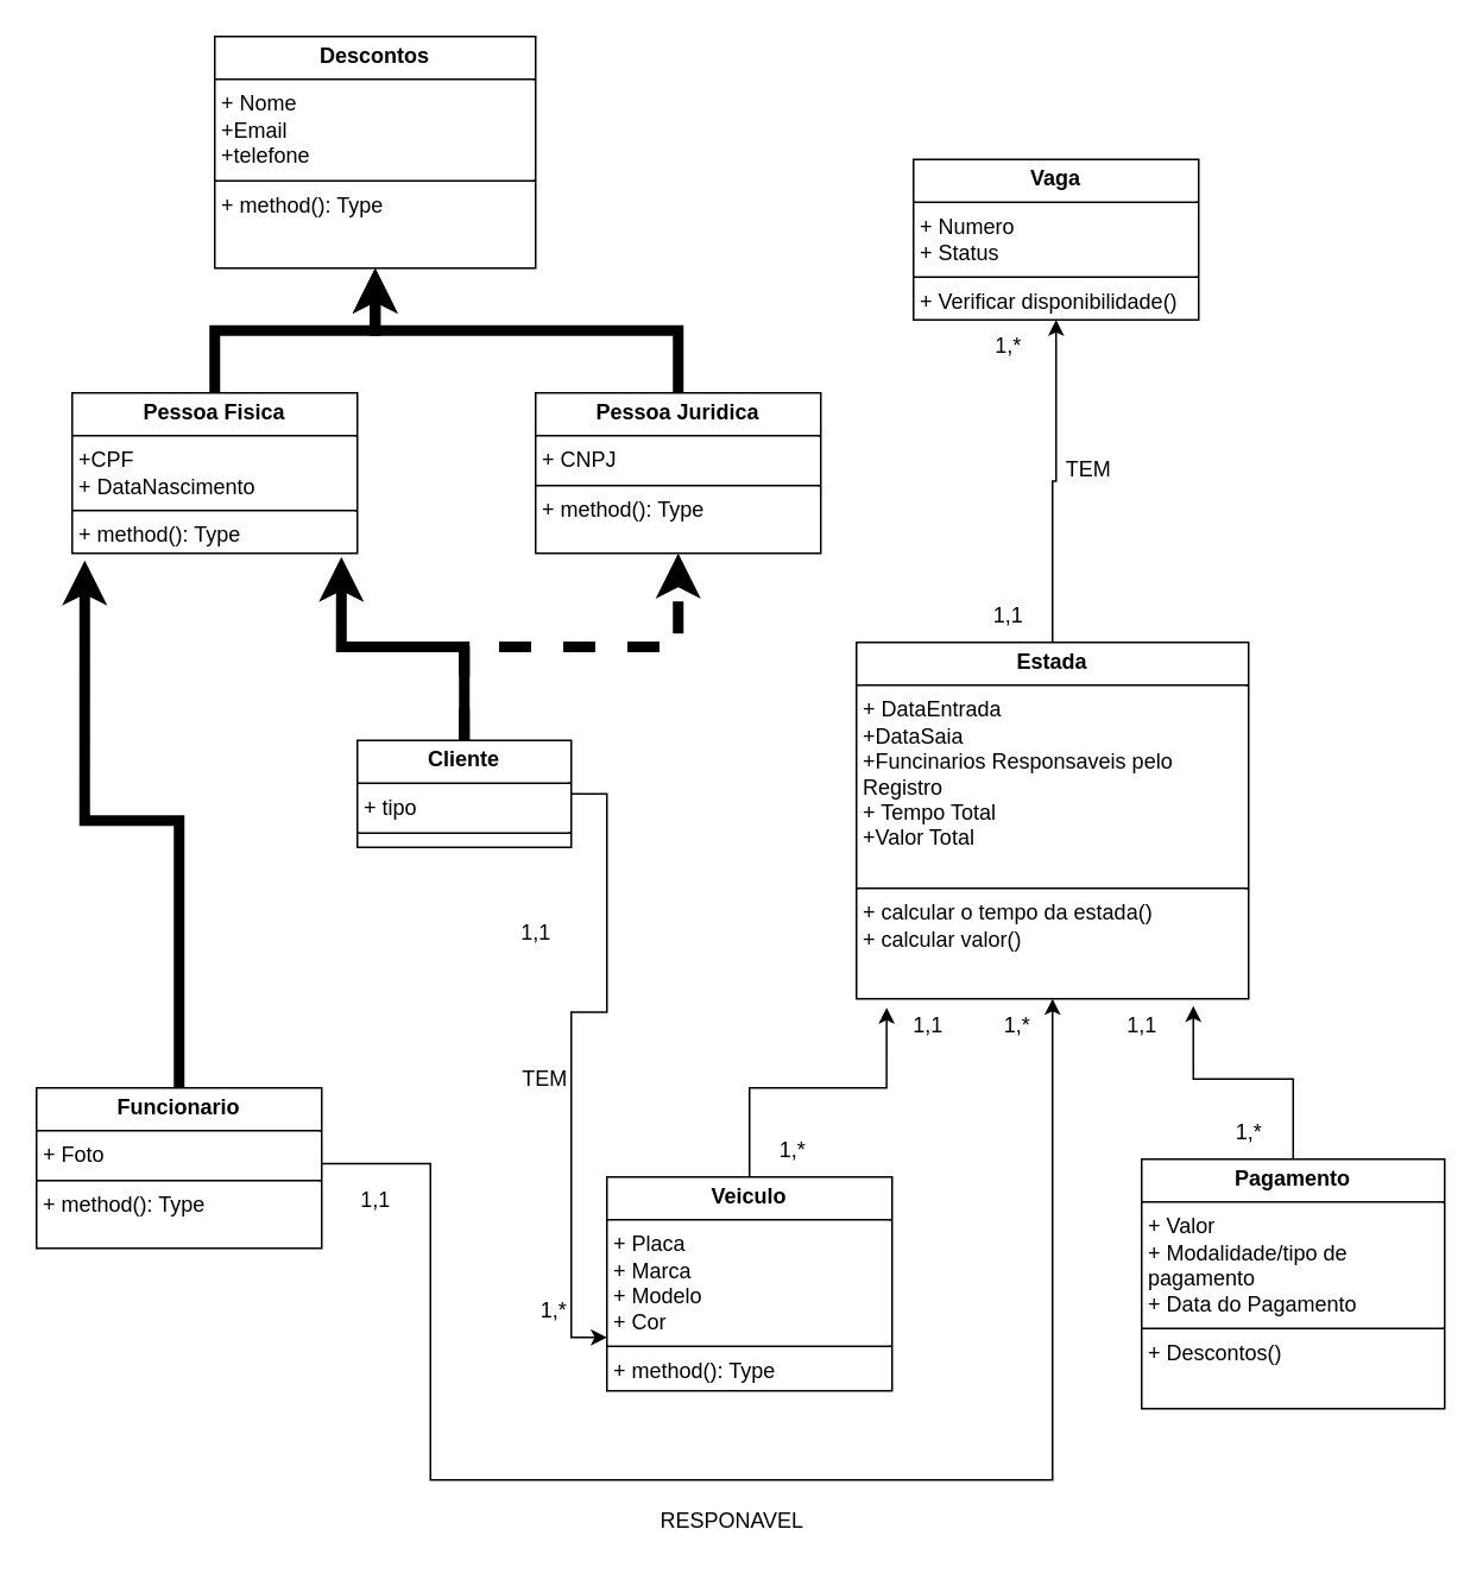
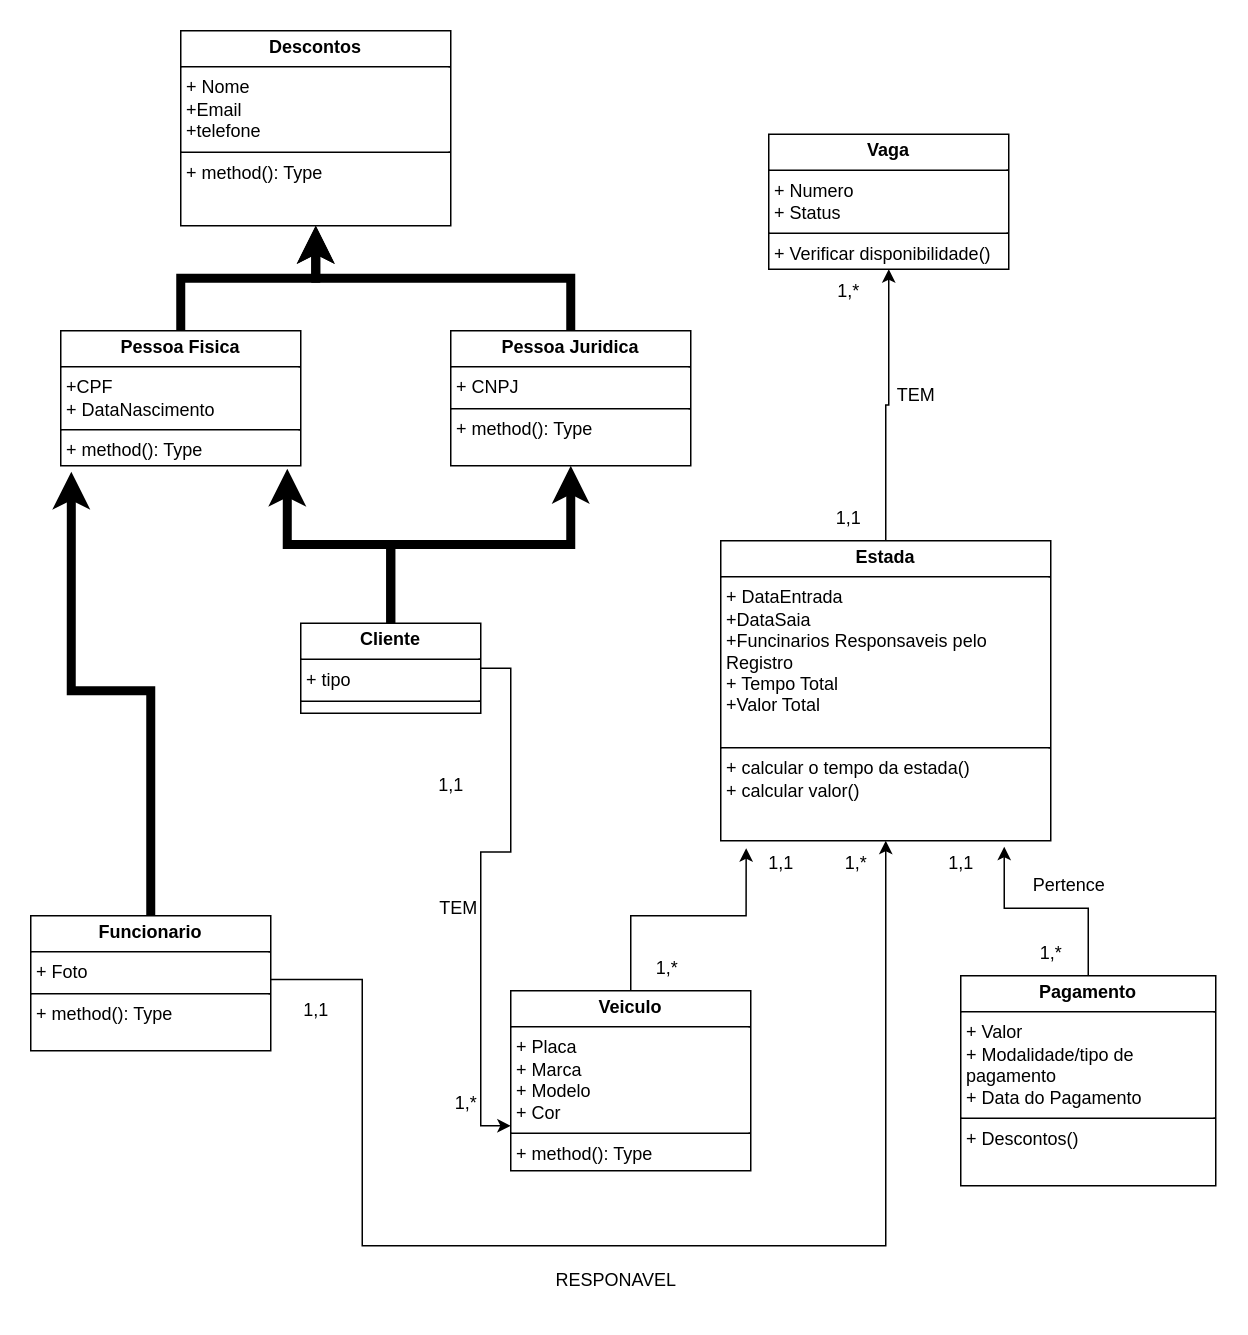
- <mxCell id="15" value="" style="edgeStyle=orthogonalEdgeStyle;rounded=0;orthogonalLoop=1;jettySize=auto;html=1;strokeWidth=6;labelBackgroundColor=none;fontColor=default;arcSize=16;dashed=1;" parent="1" source="17" target="5" edge="1"><mxGeometry relative="1" as="geometry" /></mxCell>
+ <mxCell id="15" value="" style="edgeStyle=orthogonalEdgeStyle;rounded=0;orthogonalLoop=1;jettySize=auto;html=1;strokeWidth=6;labelBackgroundColor=none;fontColor=default;arcSize=16;" parent="1" source="17" target="5" edge="1"><mxGeometry relative="1" as="geometry" /></mxCell>
+ <mxCell id="24" value="Pertence" style="text;html=1;align=center;verticalAlign=middle;resizable=0;points=[];autosize=1;strokeColor=none;fillColor=none;labelBackgroundColor=none;rounded=0;arcSize=16;" parent="1" vertex="1"><mxGeometry x="677" y="575" width="70" height="30" as="geometry" /></mxCell>
